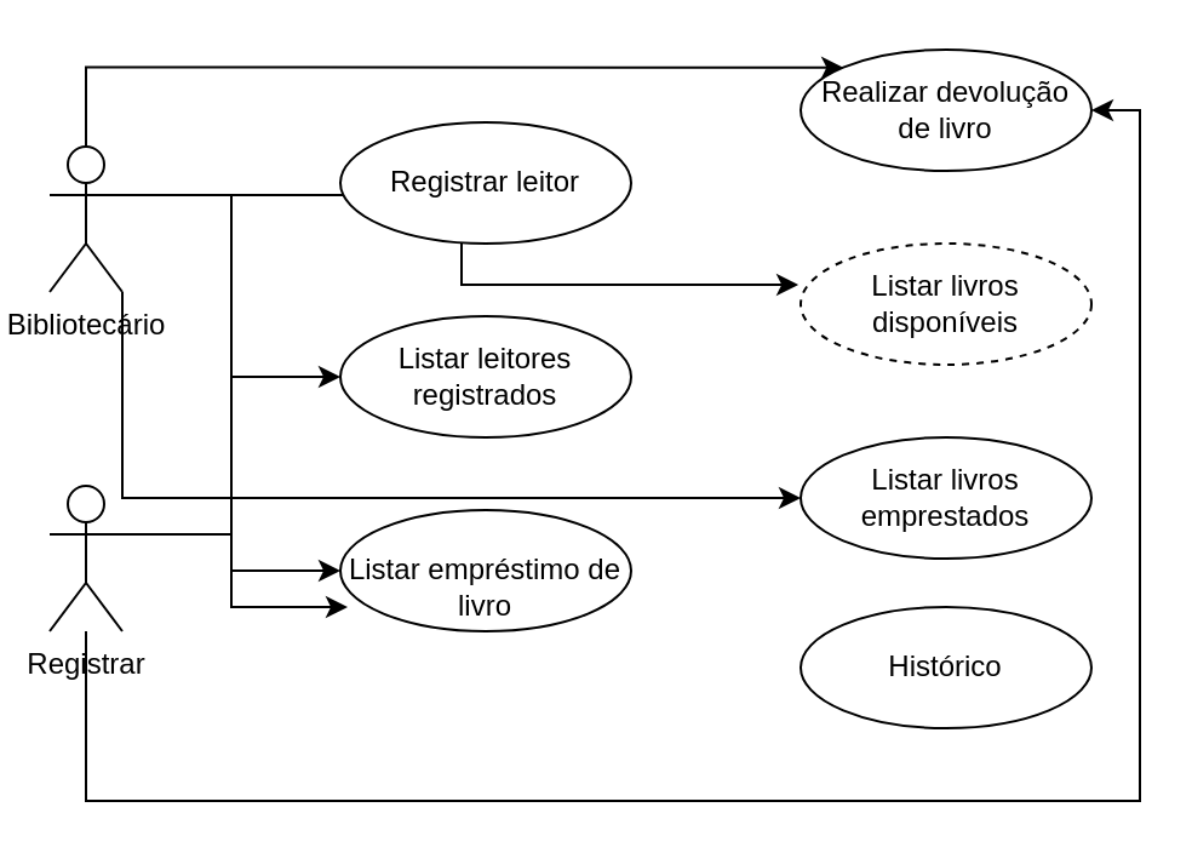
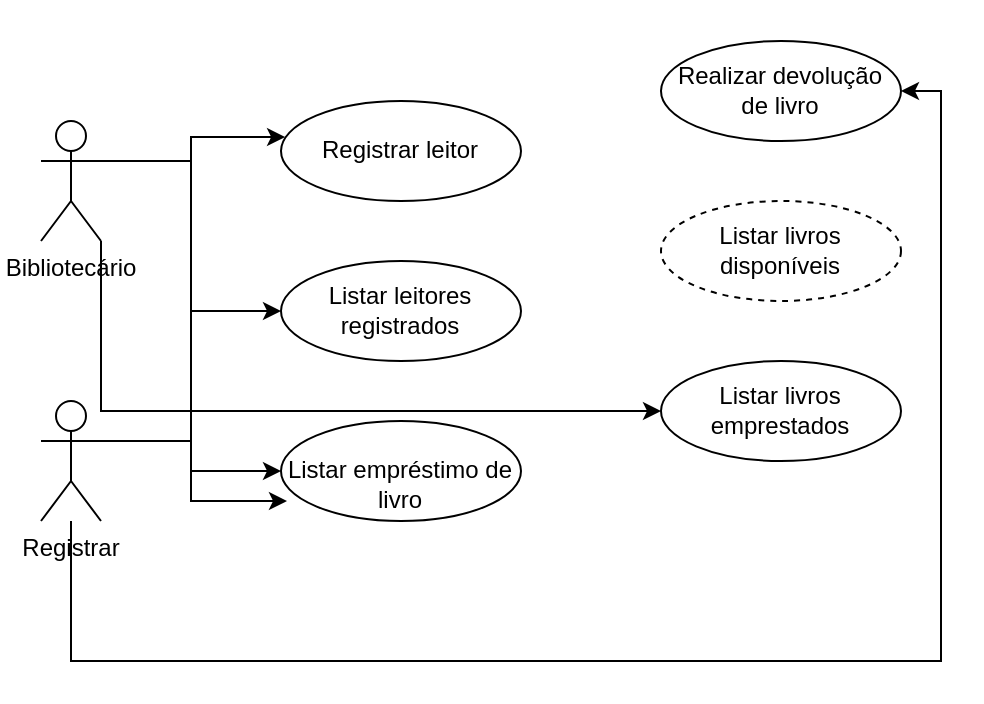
- <mxCell id="8" style="edgeStyle=orthogonalEdgeStyle;rounded=0;orthogonalLoop=1;jettySize=auto;html=1;exitX=0.5;exitY=0;exitDx=0;exitDy=0;exitPerimeter=0;entryX=0;entryY=0;entryDx=0;entryDy=0;" edge="1" parent="1" source="11" target="16"><mxGeometry relative="1" as="geometry" /></mxCell>
+ <mxCell id="5" style="edgeStyle=orthogonalEdgeStyle;rounded=0;orthogonalLoop=1;jettySize=auto;html=1;exitX=1;exitY=0.333;exitDx=0;exitDy=0;exitPerimeter=0;entryX=0.017;entryY=0.36;entryDx=0;entryDy=0;entryPerimeter=0;" edge="1" parent="1" source="11" target="12"><mxGeometry relative="1" as="geometry" /></mxCell>
- <mxCell id="9" style="edgeStyle=orthogonalEdgeStyle;rounded=0;orthogonalLoop=1;jettySize=auto;html=1;exitX=1;exitY=0.333;exitDx=0;exitDy=0;exitPerimeter=0;entryX=-0.008;entryY=0.34;entryDx=0;entryDy=0;entryPerimeter=0;" edge="1" parent="1" source="11" target="17"><mxGeometry relative="1" as="geometry" /></mxCell>
- <mxCell id="18" value="Histórico" style="ellipse;whiteSpace=wrap;html=1;" vertex="1" parent="1"><mxGeometry x="330" y="250" width="120" height="50" as="geometry" /></mxCell>
